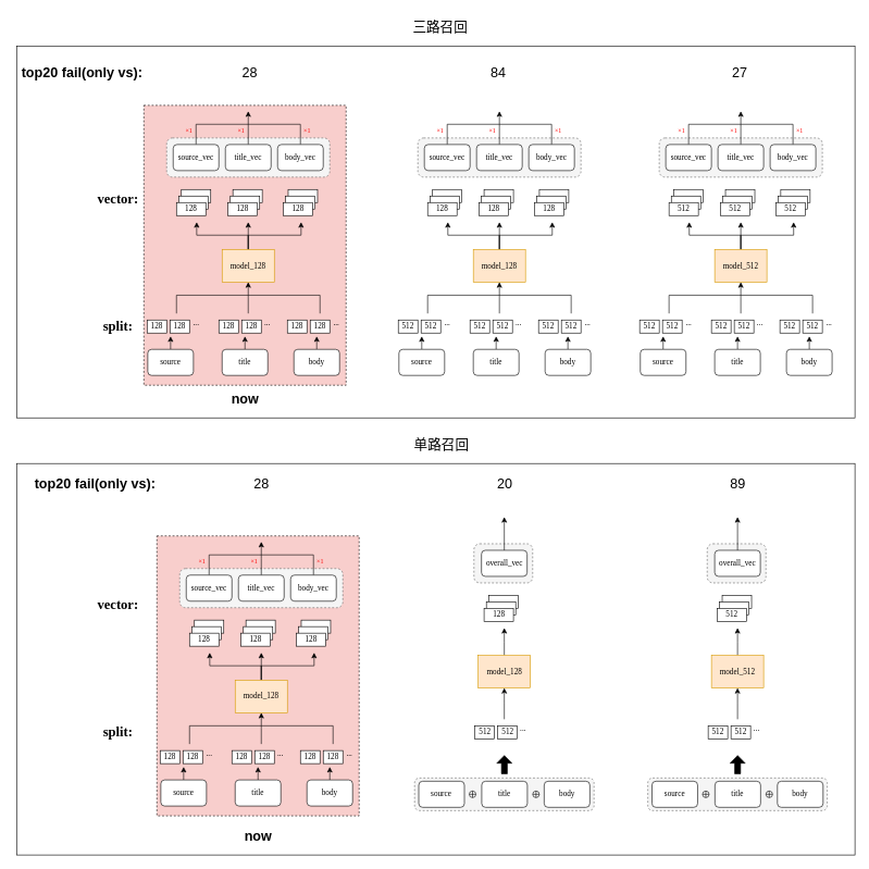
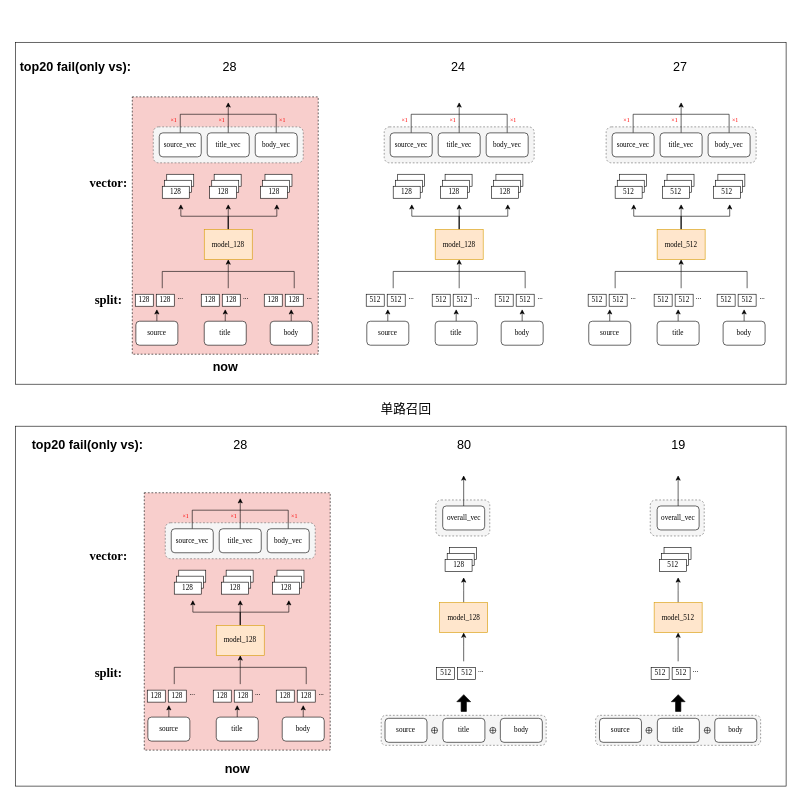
- <mxCell id="177" value="&lt;font style=&quot;font-size: 21px;&quot;&gt;三路召回&lt;br&gt;&lt;/font&gt;" style="text;html=1;align=center;verticalAlign=middle;resizable=0;points=[];autosize=1;strokeColor=none;fillColor=none;" vertex="1" parent="1"><mxGeometry x="618.87" y="20" width="110" height="40" as="geometry" /></mxCell>
- <mxCell id="173" value="84" style="text;html=1;align=center;verticalAlign=middle;resizable=0;points=[];autosize=1;strokeColor=none;fillColor=none;fontSize=21;" vertex="1" parent="1"><mxGeometry x="737.5" y="90" width="50" height="40" as="geometry" /></mxCell>
+ <mxCell id="173" value="24" style="text;html=1;align=center;verticalAlign=middle;resizable=0;points=[];autosize=1;strokeColor=none;fillColor=none;fontSize=21;" vertex="1" parent="1"><mxGeometry x="737.5" y="90" width="50" height="40" as="geometry" /></mxCell>
- <mxCell id="175" value="&lt;font style=&quot;font-size: 21px;&quot;&gt;20&lt;/font&gt;" style="text;html=1;align=center;verticalAlign=middle;resizable=0;points=[];autosize=1;strokeColor=none;fillColor=none;" vertex="1" parent="1"><mxGeometry x="747.5" y="720" width="50" height="40" as="geometry" /></mxCell>
+ <mxCell id="175" value="&lt;font style=&quot;font-size: 21px;&quot;&gt;80&lt;/font&gt;" style="text;html=1;align=center;verticalAlign=middle;resizable=0;points=[];autosize=1;strokeColor=none;fillColor=none;" vertex="1" parent="1"><mxGeometry x="747.5" y="720" width="50" height="40" as="geometry" /></mxCell>
- <mxCell id="176" value="&lt;font style=&quot;font-size: 21px;&quot;&gt;89&lt;/font&gt;" style="text;html=1;align=center;verticalAlign=middle;resizable=0;points=[];autosize=1;strokeColor=none;fillColor=none;" vertex="1" parent="1"><mxGeometry x="1105" y="720" width="50" height="40" as="geometry" /></mxCell>
+ <mxCell id="176" value="&lt;font style=&quot;font-size: 21px;&quot;&gt;19&lt;/font&gt;" style="text;html=1;align=center;verticalAlign=middle;resizable=0;points=[];autosize=1;strokeColor=none;fillColor=none;" vertex="1" parent="1"><mxGeometry x="1105" y="720" width="50" height="40" as="geometry" /></mxCell>
